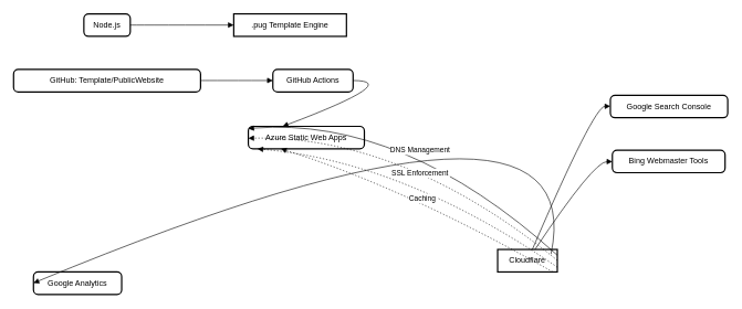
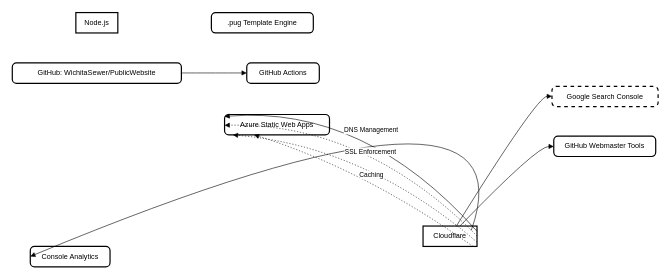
- <mxCell id="11" value="" style="curved=1;startArrow=none;endArrow=block;exitX=0.995;exitY=0.497;entryX=-0.002;entryY=0.497;rounded=0;" edge="1" parent="1" source="2" target="3"><mxGeometry relative="1" as="geometry"><Array as="points" /></mxGeometry></mxCell>
- <mxCell id="2" value="Node.js" style="rounded=1;absoluteArcSize=1;arcSize=14;whiteSpace=wrap;strokeWidth=2;" vertex="1" parent="1"><mxGeometry x="126" y="20" width="70" height="34" as="geometry" /></mxCell>
+ <mxCell id="2" value="Node.js" style="absoluteArcSize=1;arcSize=14;whiteSpace=wrap;strokeWidth=2;rounded=0;" vertex="1" parent="1"><mxGeometry x="126" y="20" width="70" height="34" as="geometry" /></mxCell>
- <mxCell id="3" value=".pug Template Engine" style="absoluteArcSize=1;arcSize=14;whiteSpace=wrap;strokeWidth=2;rounded=0;" vertex="1" parent="1"><mxGeometry x="352" y="20" width="170" height="34" as="geometry" /></mxCell>
+ <mxCell id="3" value=".pug Template Engine" style="rounded=1;absoluteArcSize=1;arcSize=14;whiteSpace=wrap;strokeWidth=2;" vertex="1" parent="1"><mxGeometry x="352" y="20" width="170" height="34" as="geometry" /></mxCell>
- <mxCell id="4" value="GitHub: Template/PublicWebsite" style="rounded=1;absoluteArcSize=1;arcSize=14;whiteSpace=wrap;strokeWidth=2;" vertex="1" parent="1"><mxGeometry x="20" y="104" width="282" height="34" as="geometry" /></mxCell>
+ <mxCell id="4" value="GitHub: WichitaSewer/PublicWebsite" style="rounded=1;absoluteArcSize=1;arcSize=14;whiteSpace=wrap;strokeWidth=2;" vertex="1" parent="1"><mxGeometry x="20" y="104" width="282" height="34" as="geometry" /></mxCell>
- <mxCell id="13" value="" style="curved=1;startArrow=none;endArrow=block;exitX=0.999;exitY=0.491;entryX=0.29;entryY=-0.015;rounded=0;" edge="1" parent="1" source="5" target="6"><mxGeometry relative="1" as="geometry"><Array as="points"><mxPoint x="608" y="121" /></Array></mxGeometry></mxCell>
- <mxCell id="9" value="Google Search Console" style="rounded=1;absoluteArcSize=1;arcSize=14;whiteSpace=wrap;strokeWidth=2;" vertex="1" parent="1"><mxGeometry x="920" y="143" width="177" height="34" as="geometry" /></mxCell>
+ <mxCell id="9" value="Google Search Console" style="rounded=1;absoluteArcSize=1;arcSize=14;whiteSpace=wrap;strokeWidth=2;dashed=1;" vertex="1" parent="1"><mxGeometry x="920" y="143" width="177" height="34" as="geometry" /></mxCell>
- <mxCell id="10" value="Bing Webmaster Tools" style="rounded=1;absoluteArcSize=1;arcSize=14;whiteSpace=wrap;strokeWidth=2;" vertex="1" parent="1"><mxGeometry x="923" y="226" width="170" height="34" as="geometry" /></mxCell>
+ <mxCell id="10" value="GitHub Webmaster Tools" style="rounded=1;absoluteArcSize=1;arcSize=14;whiteSpace=wrap;strokeWidth=2;" vertex="1" parent="1"><mxGeometry x="923" y="226" width="170" height="34" as="geometry" /></mxCell>
- <mxCell id="7" value="Cloudflare" style="whiteSpace=wrap;strokeWidth=2;" vertex="1" parent="1"><mxGeometry x="750" y="376" width="90" height="34" as="geometry" /></mxCell>
+ <mxCell id="7" value="Cloudflare" style="whiteSpace=wrap;strokeWidth=2;" vertex="1" parent="1"><mxGeometry x="705" y="376" width="90" height="34" as="geometry" /></mxCell>
- <mxCell id="8" value="Google Analytics" style="rounded=1;absoluteArcSize=1;arcSize=14;whiteSpace=wrap;strokeWidth=2;" vertex="1" parent="1"><mxGeometry x="50" y="410" width="133" height="34" as="geometry" /></mxCell>
+ <mxCell id="8" value="Console Analytics" style="rounded=1;absoluteArcSize=1;arcSize=14;whiteSpace=wrap;strokeWidth=2;" vertex="1" parent="1"><mxGeometry x="50" y="410" width="133" height="34" as="geometry" /></mxCell>
